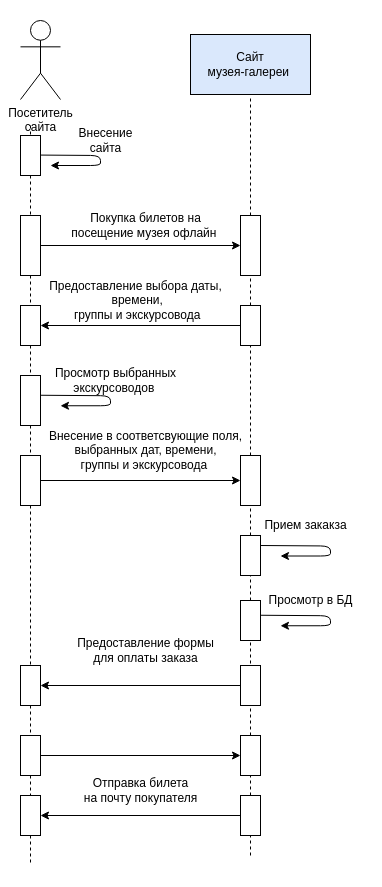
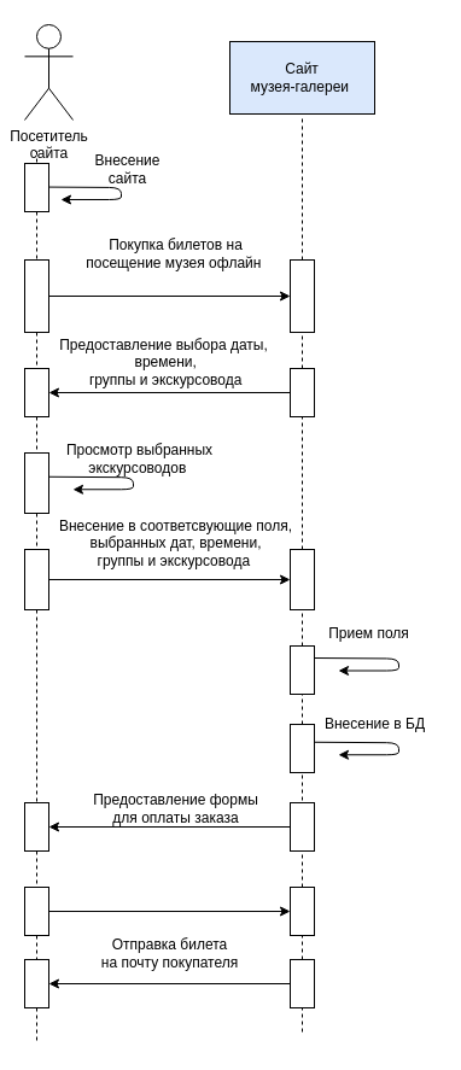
- <mxCell id="15" value="Покупка билетов на &lt;br&gt;посещение музея офлайн&amp;nbsp;" style="text;html=1;align=center;verticalAlign=middle;resizable=0;points=[];autosize=1;" vertex="1" parent="1"><mxGeometry x="60" y="210" width="170" height="30" as="geometry" /></mxCell>
+ <mxCell id="15" value="Покупка билетов на &lt;br&gt;посещение музея офлайн&amp;nbsp;" style="text;html=1;align=center;verticalAlign=middle;resizable=0;points=[];autosize=1;" vertex="1" parent="1"><mxGeometry x="60" y="195" width="170" height="30" as="geometry" /></mxCell>
- <mxCell id="35" value="Прием закакза" style="text;html=1;align=center;verticalAlign=middle;resizable=0;points=[];autosize=1;" vertex="1" parent="1"><mxGeometry x="255" y="515" width="100" height="20" as="geometry" /></mxCell>
+ <mxCell id="35" value="Прием поля" style="text;html=1;align=center;verticalAlign=middle;resizable=0;points=[];autosize=1;" vertex="1" parent="1"><mxGeometry x="255" y="515" width="100" height="20" as="geometry" /></mxCell>
- <mxCell id="39" value="Просмотр в БД" style="text;html=1;align=center;verticalAlign=middle;resizable=0;points=[];autosize=1;" vertex="1" parent="1"><mxGeometry x="260" y="590" width="100" height="20" as="geometry" /></mxCell>
+ <mxCell id="39" value="Внесение в БД" style="text;html=1;align=center;verticalAlign=middle;resizable=0;points=[];autosize=1;" vertex="1" parent="1"><mxGeometry x="260" y="590" width="100" height="20" as="geometry" /></mxCell>
- <mxCell id="44" value="Предоставление формы &lt;br&gt;для оплаты заказа" style="text;html=1;align=center;verticalAlign=middle;resizable=0;points=[];autosize=1;" vertex="1" parent="1"><mxGeometry x="65" y="635" width="160" height="30" as="geometry" /></mxCell>
+ <mxCell id="44" value="Предоставление формы &lt;br&gt;для оплаты заказа" style="text;html=1;align=center;verticalAlign=middle;resizable=0;points=[];autosize=1;" vertex="1" parent="1"><mxGeometry x="65" y="655" width="160" height="30" as="geometry" /></mxCell>
